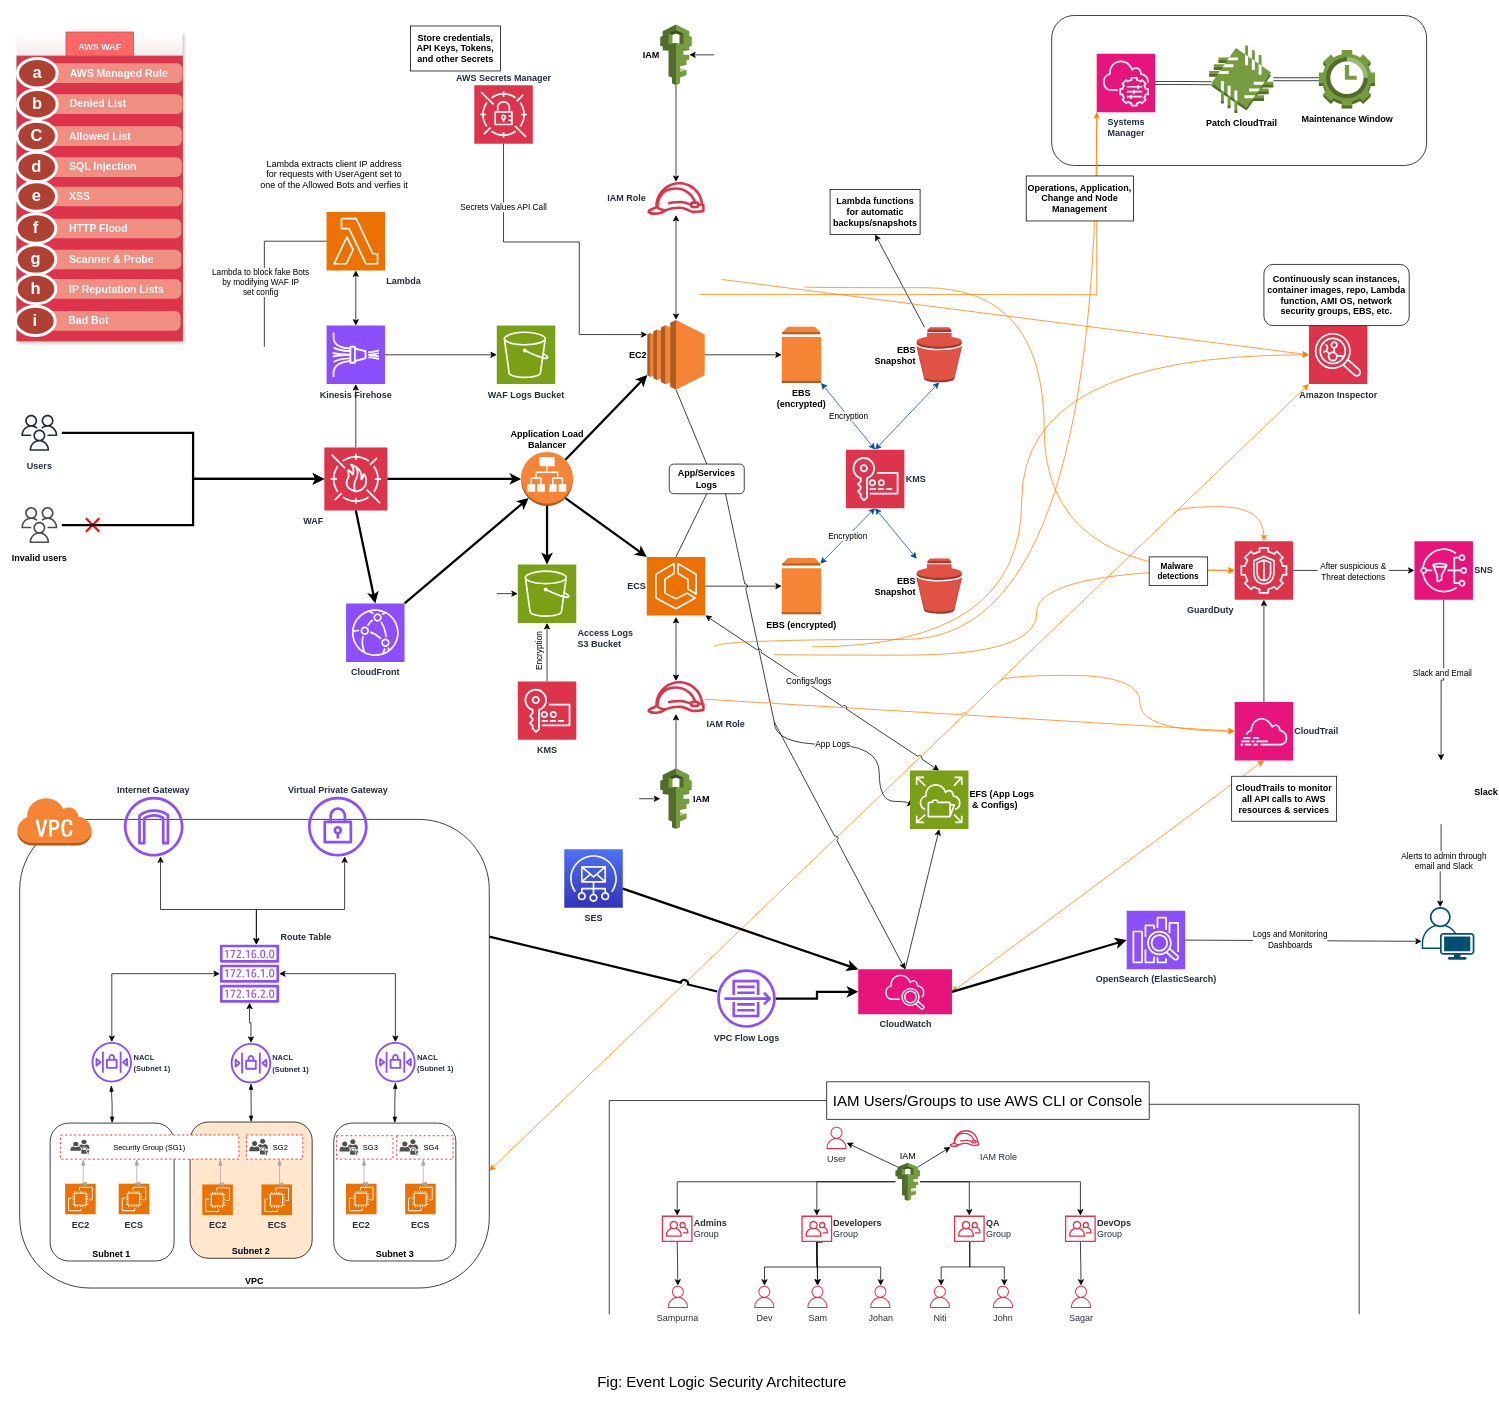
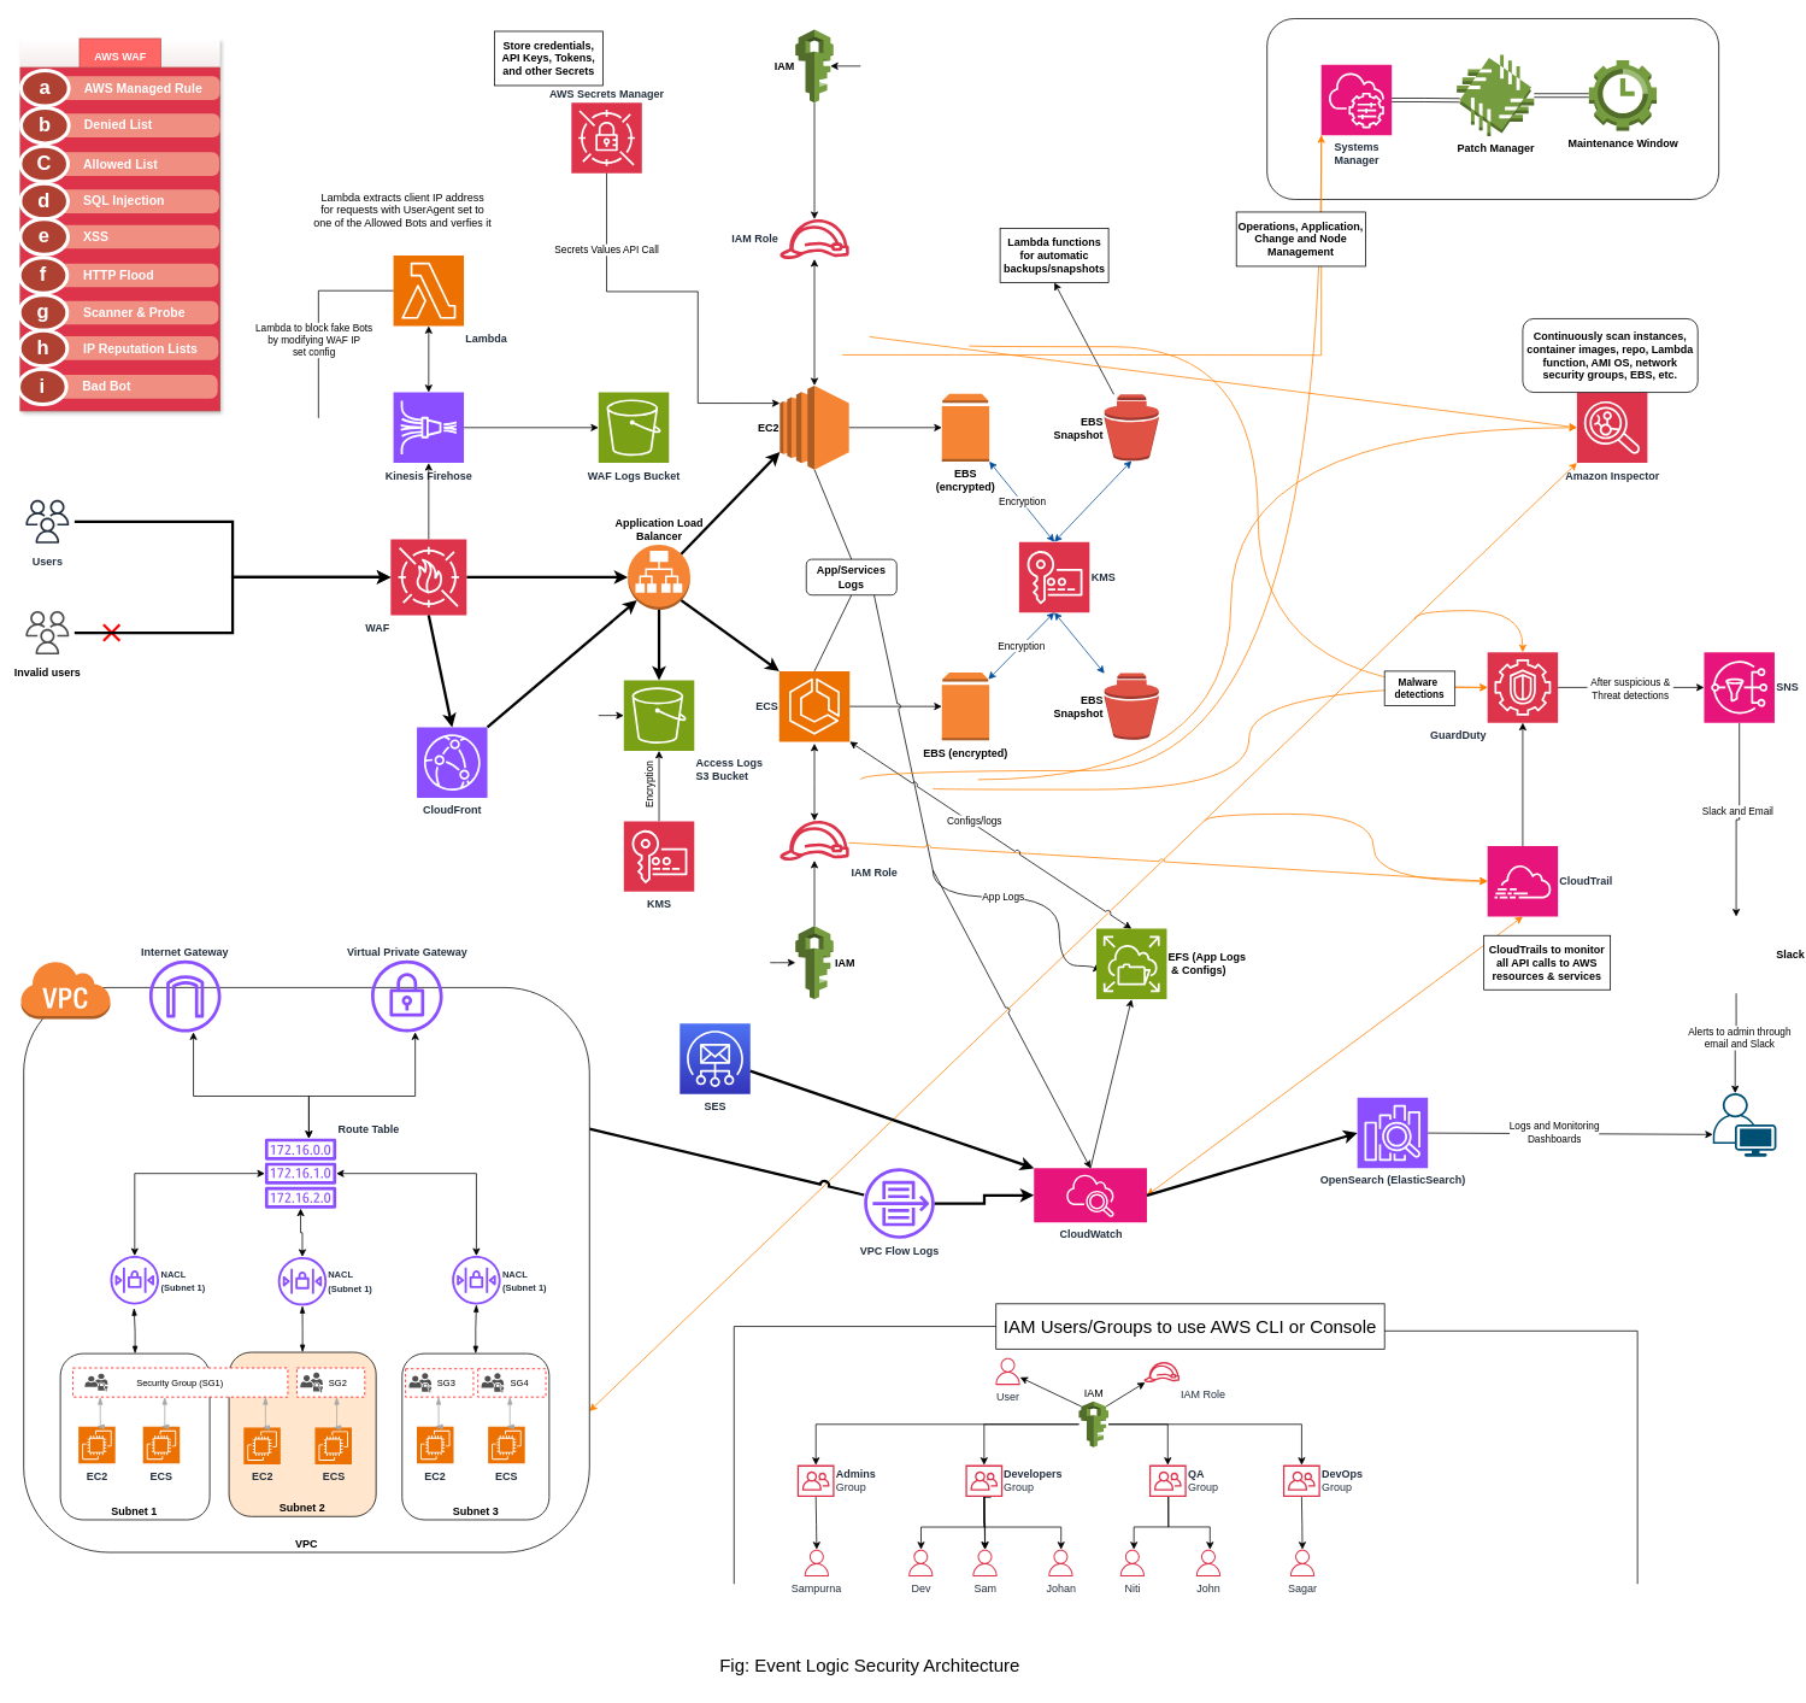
- <mxCell id="115" value="&lt;b&gt;Patch CloudTrail&lt;/b&gt;" style="outlineConnect=0;dashed=0;verticalLabelPosition=bottom;verticalAlign=top;align=center;html=1;shape=mxgraph.aws3.patch_manager;fillColor=#759C3E;gradientColor=none;textShadow=0;" parent="1" vertex="1"><mxGeometry x="1612" y="60" width="85.5" height="90" as="geometry" /></mxCell>
+ <mxCell id="115" value="&lt;b&gt;Patch Manager&lt;/b&gt;" style="outlineConnect=0;dashed=0;verticalLabelPosition=bottom;verticalAlign=top;align=center;html=1;shape=mxgraph.aws3.patch_manager;fillColor=#759C3E;gradientColor=none;textShadow=0;" parent="1" vertex="1"><mxGeometry x="1612" y="60" width="85.5" height="90" as="geometry" /></mxCell>
